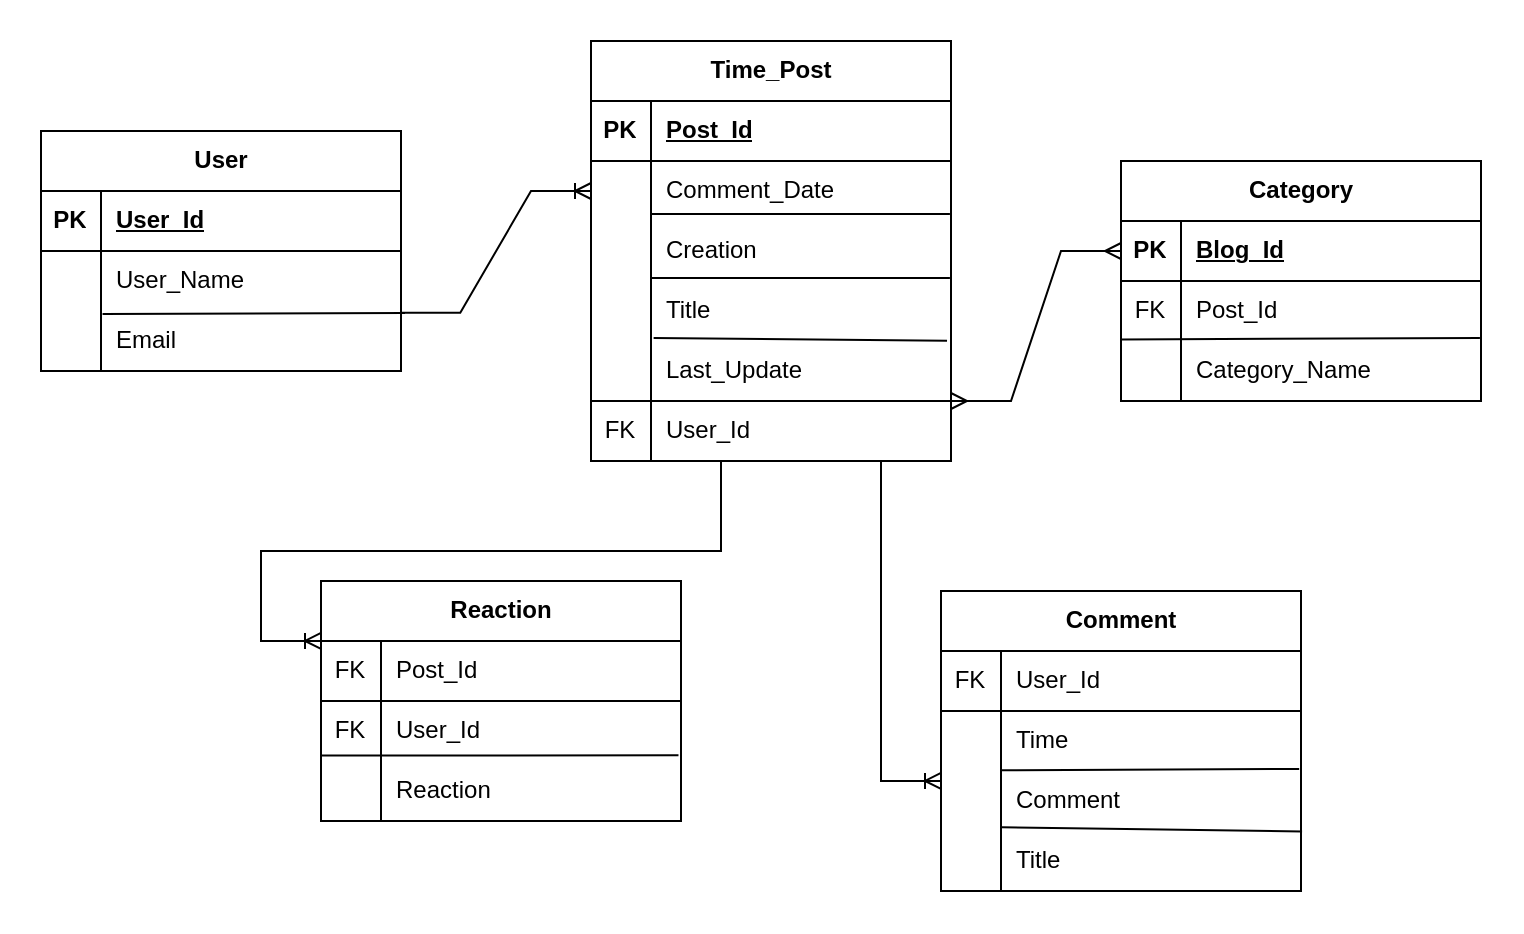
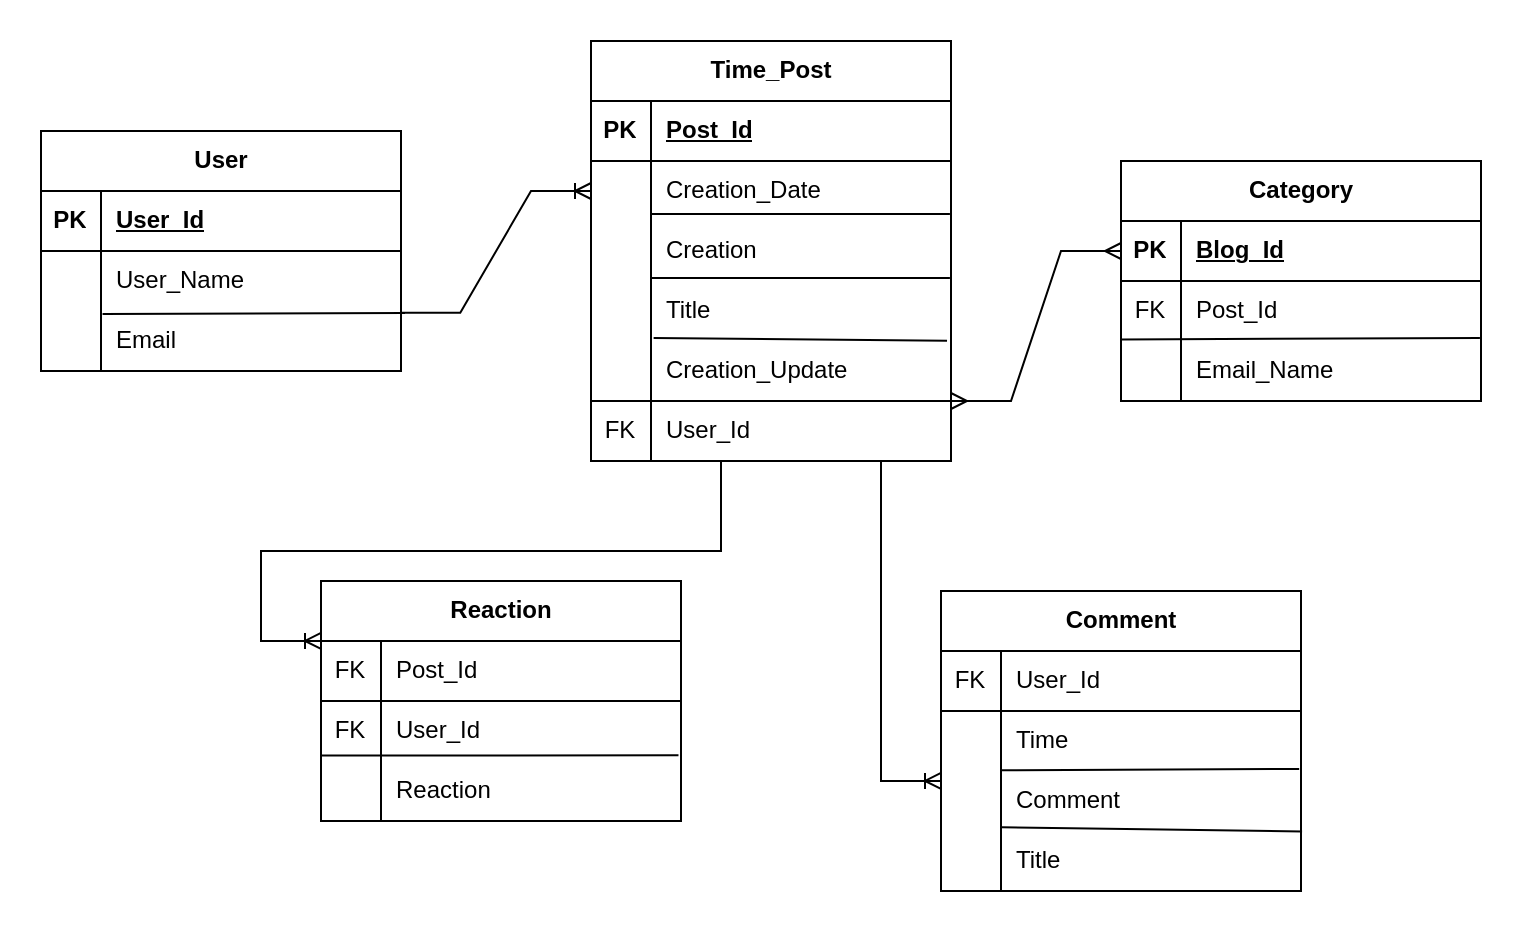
- <mxCell id="18" value="Comment_Date" style="shape=partialRectangle;connectable=0;fillColor=none;top=0;left=0;bottom=0;right=0;align=left;spacingLeft=6;overflow=hidden;whiteSpace=wrap;html=1;" vertex="1" parent="16"><mxGeometry x="30" width="150" height="30" as="geometry"><mxRectangle width="150" height="30" as="alternateBounds" /></mxGeometry></mxCell>
+ <mxCell id="18" value="Creation_Date" style="shape=partialRectangle;connectable=0;fillColor=none;top=0;left=0;bottom=0;right=0;align=left;spacingLeft=6;overflow=hidden;whiteSpace=wrap;html=1;" vertex="1" parent="16"><mxGeometry x="30" width="150" height="30" as="geometry"><mxRectangle width="150" height="30" as="alternateBounds" /></mxGeometry></mxCell>
- <mxCell id="66" value="Last_Update" style="shape=partialRectangle;connectable=0;fillColor=none;top=0;left=0;bottom=0;right=0;align=left;spacingLeft=6;overflow=hidden;whiteSpace=wrap;html=1;" vertex="1" parent="1"><mxGeometry x="325" y="170" width="150" height="30" as="geometry"><mxRectangle width="150" height="30" as="alternateBounds" /></mxGeometry></mxCell>
+ <mxCell id="66" value="Creation_Update" style="shape=partialRectangle;connectable=0;fillColor=none;top=0;left=0;bottom=0;right=0;align=left;spacingLeft=6;overflow=hidden;whiteSpace=wrap;html=1;" vertex="1" parent="1"><mxGeometry x="325" y="170" width="150" height="30" as="geometry"><mxRectangle width="150" height="30" as="alternateBounds" /></mxGeometry></mxCell>
- <mxCell id="63" value="Category_Name" style="shape=partialRectangle;connectable=0;fillColor=none;top=0;left=0;bottom=0;right=0;align=left;spacingLeft=6;overflow=hidden;whiteSpace=wrap;html=1;" vertex="1" parent="61"><mxGeometry x="30" width="150" height="30" as="geometry"><mxRectangle width="150" height="30" as="alternateBounds" /></mxGeometry></mxCell>
+ <mxCell id="63" value="Email_Name" style="shape=partialRectangle;connectable=0;fillColor=none;top=0;left=0;bottom=0;right=0;align=left;spacingLeft=6;overflow=hidden;whiteSpace=wrap;html=1;" vertex="1" parent="61"><mxGeometry x="30" width="150" height="30" as="geometry"><mxRectangle width="150" height="30" as="alternateBounds" /></mxGeometry></mxCell>
